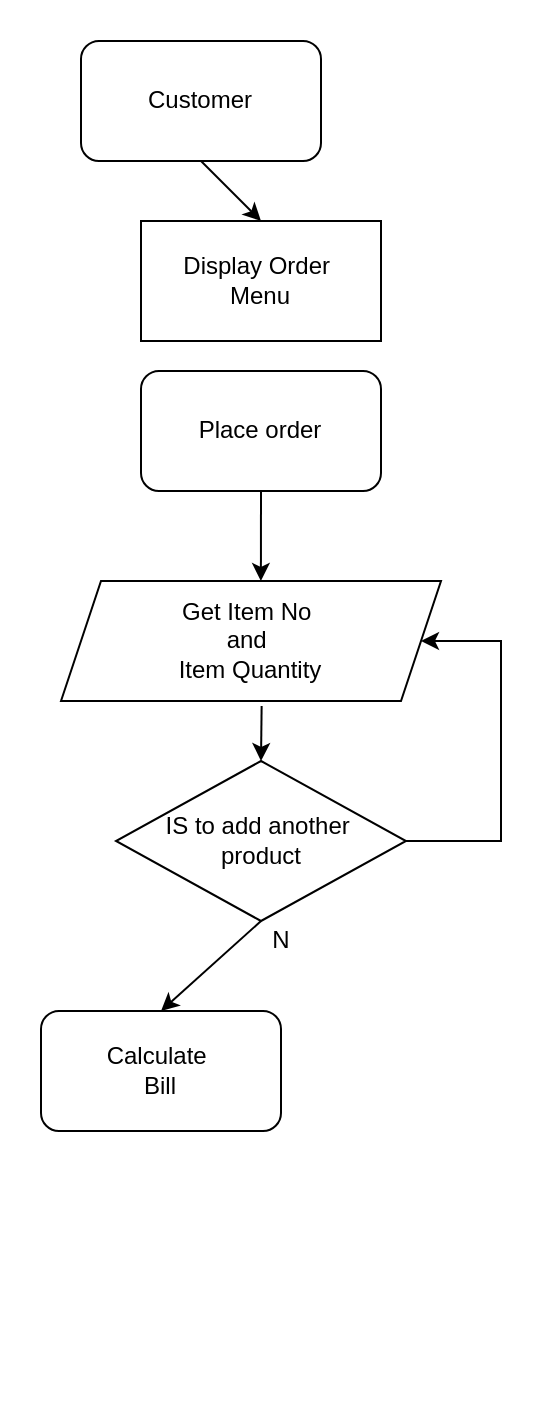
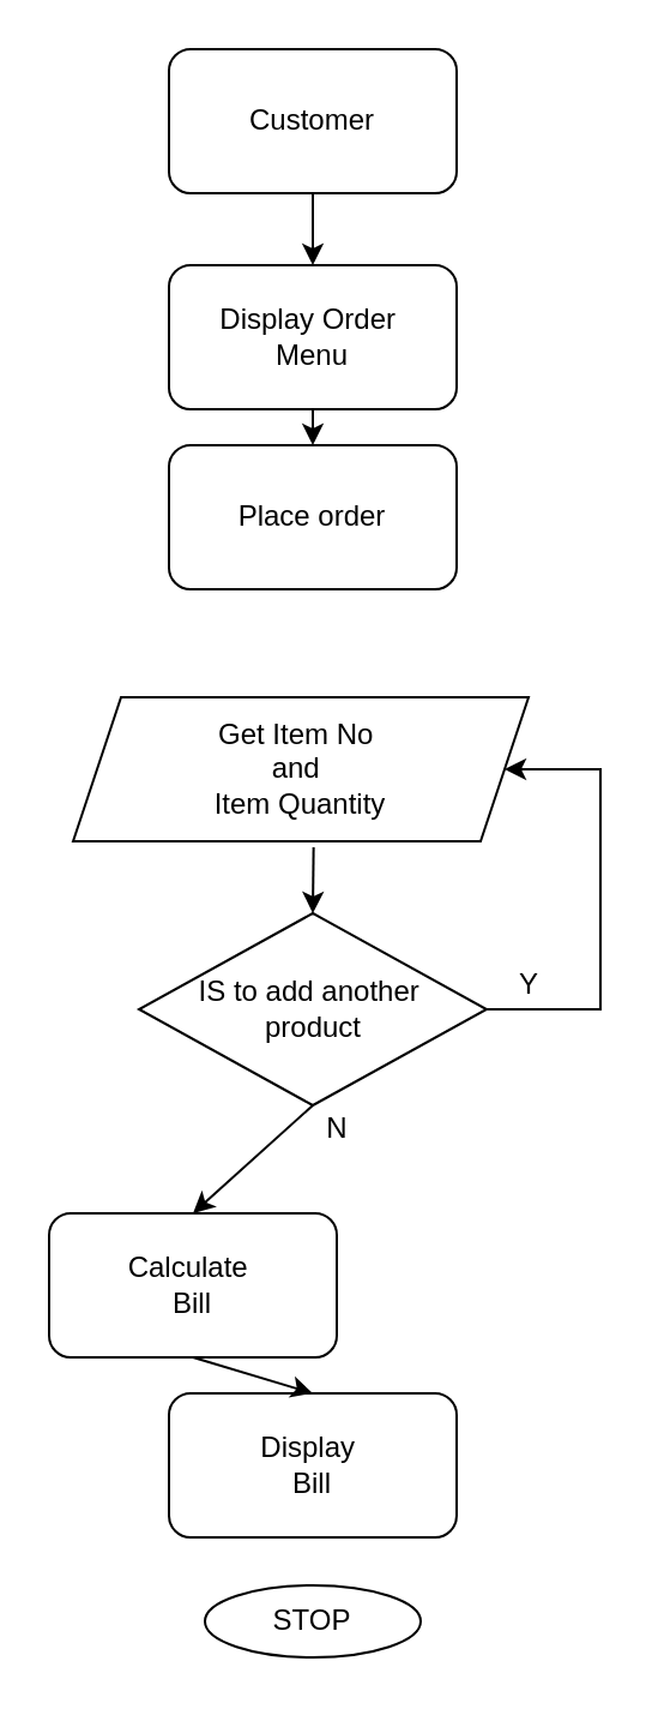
- <mxCell id="2" value="Customer" style="rounded=1;whiteSpace=wrap;html=1;" vertex="1" parent="1"><mxGeometry x="40" y="20" width="120" height="60" as="geometry" /></mxCell>
+ <mxCell id="2" value="Customer" style="rounded=1;whiteSpace=wrap;html=1;" vertex="1" parent="1"><mxGeometry x="70" y="20" width="120" height="60" as="geometry" /></mxCell>
- <mxCell id="3" value="Display Order&amp;nbsp;&lt;br&gt;Menu" style="whiteSpace=wrap;html=1;rounded=0;" vertex="1" parent="1"><mxGeometry x="70" y="110" width="120" height="60" as="geometry" /></mxCell>
+ <mxCell id="3" value="Display Order&amp;nbsp;&lt;br&gt;Menu" style="rounded=1;whiteSpace=wrap;html=1;" vertex="1" parent="1"><mxGeometry x="70" y="110" width="120" height="60" as="geometry" /></mxCell>
+ <mxCell id="6" value="" style="endArrow=classic;html=1;rounded=0;exitX=0.5;exitY=1;exitDx=0;exitDy=0;entryX=0.5;entryY=0;entryDx=0;entryDy=0;" edge="1" parent="1" source="3" target="4"><mxGeometry width="50" height="50" relative="1" as="geometry"><mxPoint x="130" y="280" as="sourcePoint" /><mxPoint x="180" y="230" as="targetPoint" /></mxGeometry></mxCell>
- <mxCell id="9" value="" style="endArrow=classic;html=1;rounded=0;exitX=0.5;exitY=1;exitDx=0;exitDy=0;entryX=0.526;entryY=0;entryDx=0;entryDy=0;entryPerimeter=0;" edge="1" parent="1" source="4" target="7"><mxGeometry width="50" height="50" relative="1" as="geometry"><mxPoint x="140" y="250" as="sourcePoint" /><mxPoint x="190" y="200" as="targetPoint" /></mxGeometry></mxCell>
+ <mxCell id="12" value="Y" style="text;html=1;align=center;verticalAlign=middle;resizable=0;points=[];autosize=1;strokeColor=none;fillColor=none;" vertex="1" parent="1"><mxGeometry x="205" y="395" width="30" height="30" as="geometry" /></mxCell>
+ <mxCell id="16" value="" style="endArrow=classic;html=1;rounded=0;exitX=0.5;exitY=1;exitDx=0;exitDy=0;entryX=0.5;entryY=0;entryDx=0;entryDy=0;" edge="1" parent="1" source="13" target="15"><mxGeometry width="50" height="50" relative="1" as="geometry"><mxPoint x="140" y="580" as="sourcePoint" /><mxPoint x="190" y="530" as="targetPoint" /></mxGeometry></mxCell>
+ <mxCell id="15" value="Display&amp;nbsp;&lt;br&gt;Bill" style="rounded=1;whiteSpace=wrap;html=1;" vertex="1" parent="1"><mxGeometry x="70" y="580" width="120" height="60" as="geometry" /></mxCell>
+ <mxCell id="17" value="STOP" style="ellipse;whiteSpace=wrap;html=1;" vertex="1" parent="1"><mxGeometry x="85" y="660" width="90" height="30" as="geometry" /></mxCell>
